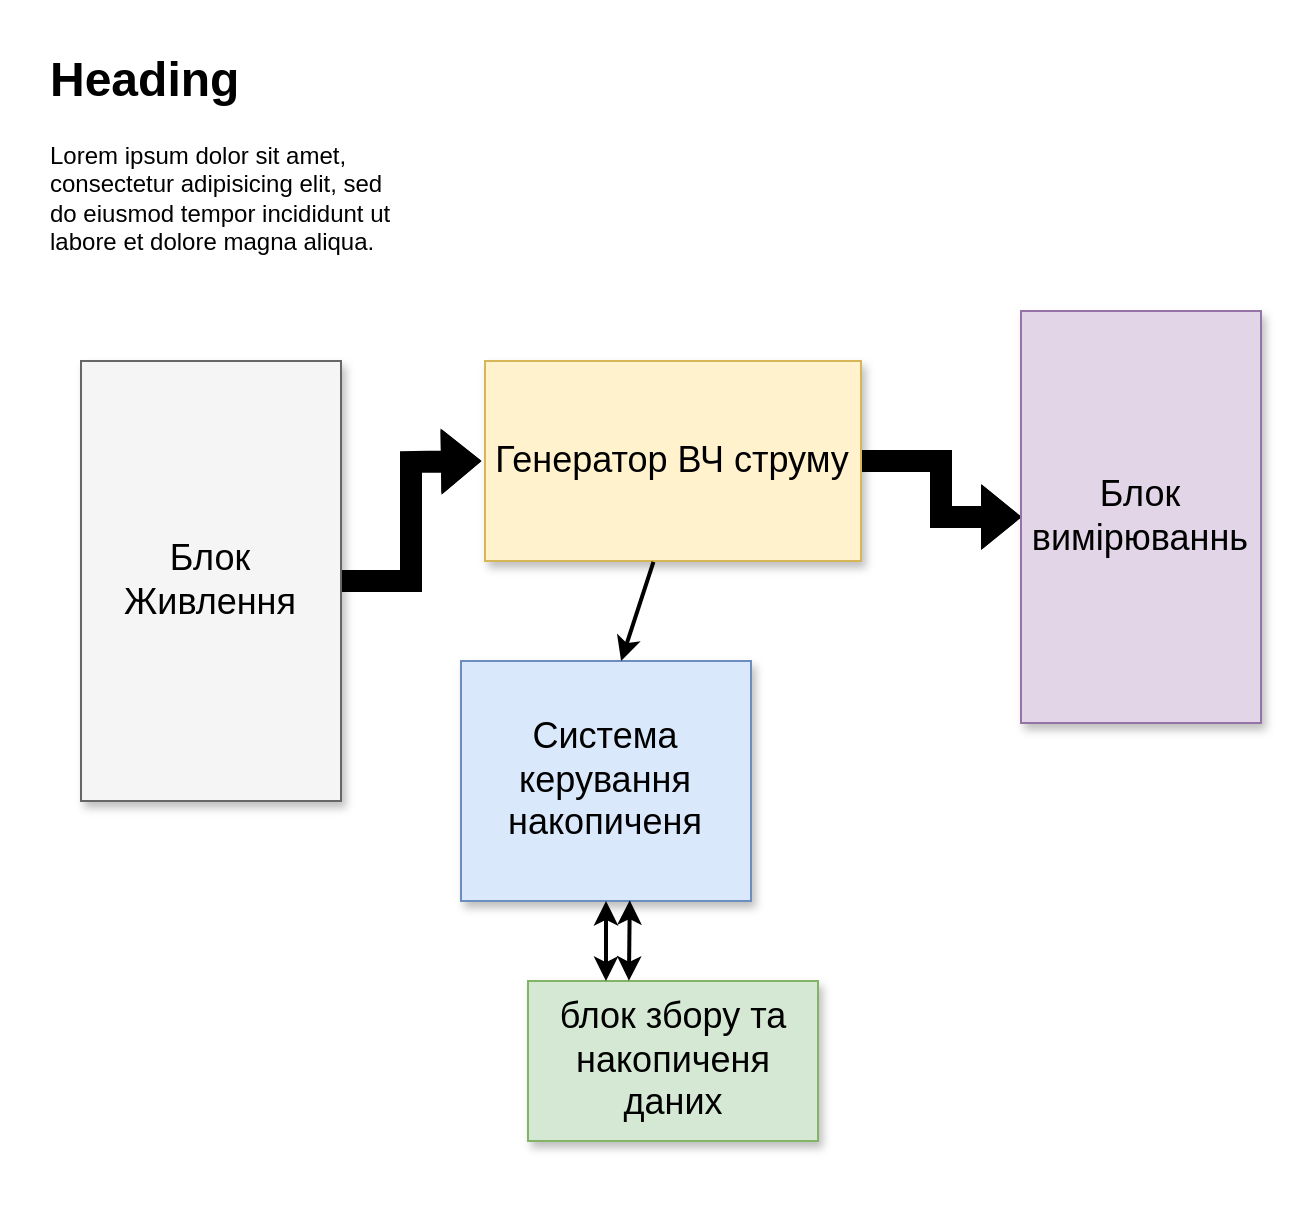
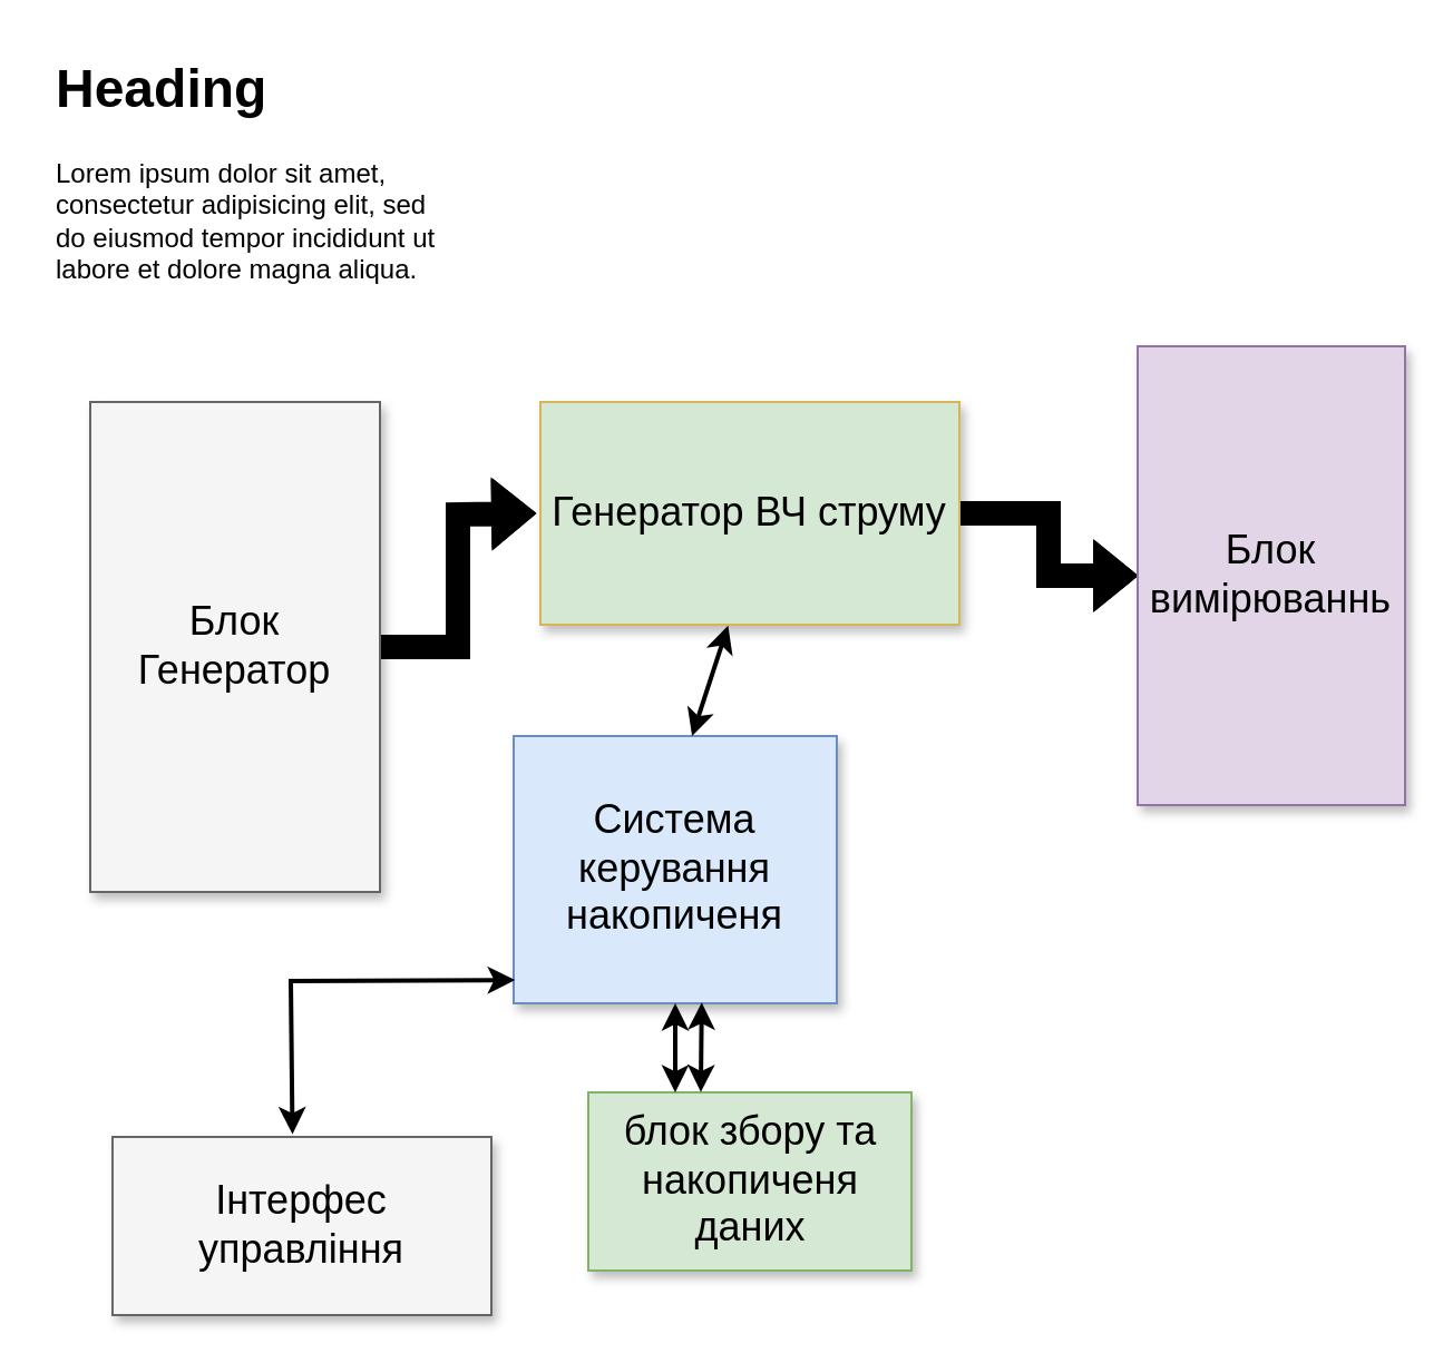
- <mxCell id="7" value="Генератор ВЧ струму" style="whiteSpace=wrap;html=1;shadow=1;fontSize=18;fillColor=#fff2cc;strokeColor=#d6b656;" vertex="1" parent="1"><mxGeometry x="242" y="180" width="188" height="100" as="geometry" /></mxCell>
+ <mxCell id="7" value="Генератор ВЧ струму" style="whiteSpace=wrap;html=1;shadow=1;fontSize=18;fillColor=#d5e8d4;strokeColor=#d6b656;" vertex="1" parent="1"><mxGeometry x="242" y="180" width="188" height="100" as="geometry" /></mxCell>
- <mxCell id="14" value="" style="endArrow=none;startArrow=classic;html=1;rounded=0;fillColor=#000000;entryX=0.448;entryY=1.004;entryDx=0;entryDy=0;entryPerimeter=0;exitX=0.552;exitY=0;exitDx=0;exitDy=0;exitPerimeter=0;strokeWidth=2;" edge="1" parent="1" source="5" target="7"><mxGeometry width="50" height="50" relative="1" as="geometry"><mxPoint x="290" y="330" as="sourcePoint" /><mxPoint x="340" y="280" as="targetPoint" /></mxGeometry></mxCell>
+ <mxCell id="14" value="" style="endArrow=classic;startArrow=classic;html=1;rounded=0;fillColor=#000000;entryX=0.448;entryY=1.004;entryDx=0;entryDy=0;entryPerimeter=0;exitX=0.552;exitY=0;exitDx=0;exitDy=0;exitPerimeter=0;strokeWidth=2;" edge="1" parent="1" source="5" target="7"><mxGeometry width="50" height="50" relative="1" as="geometry"><mxPoint x="290" y="330" as="sourcePoint" /><mxPoint x="340" y="280" as="targetPoint" /></mxGeometry></mxCell>
- <mxCell id="3" value="Блок Живлення " style="whiteSpace=wrap;html=1;shadow=1;fontSize=18;fillColor=#f5f5f5;strokeColor=#666666;" parent="1" vertex="1"><mxGeometry x="40" y="180" width="130" height="220" as="geometry" /></mxCell>
+ <mxCell id="3" value="Блок Генератор " style="whiteSpace=wrap;html=1;shadow=1;fontSize=18;fillColor=#f5f5f5;strokeColor=#666666;" parent="1" vertex="1"><mxGeometry x="40" y="180" width="130" height="220" as="geometry" /></mxCell>
+ <mxCell id="10" value="" style="endArrow=classic;startArrow=classic;html=1;rounded=0;fillColor=#000000;exitX=0.475;exitY=-0.015;exitDx=0;exitDy=0;exitPerimeter=0;entryX=0.004;entryY=0.913;entryDx=0;entryDy=0;entryPerimeter=0;strokeWidth=2;" edge="1" parent="1" source="9" target="5"><mxGeometry width="50" height="50" relative="1" as="geometry"><mxPoint x="120" y="510" as="sourcePoint" /><mxPoint x="170" y="460" as="targetPoint" /><Array as="points"><mxPoint x="130" y="440" /></Array></mxGeometry></mxCell>
+ <mxCell id="9" value="Інтерфес управління" style="whiteSpace=wrap;html=1;shadow=1;fontSize=18;fillColor=#f5f5f5;strokeColor=#666666;" vertex="1" parent="1"><mxGeometry x="50" y="510" width="170" height="80" as="geometry" /></mxCell>
